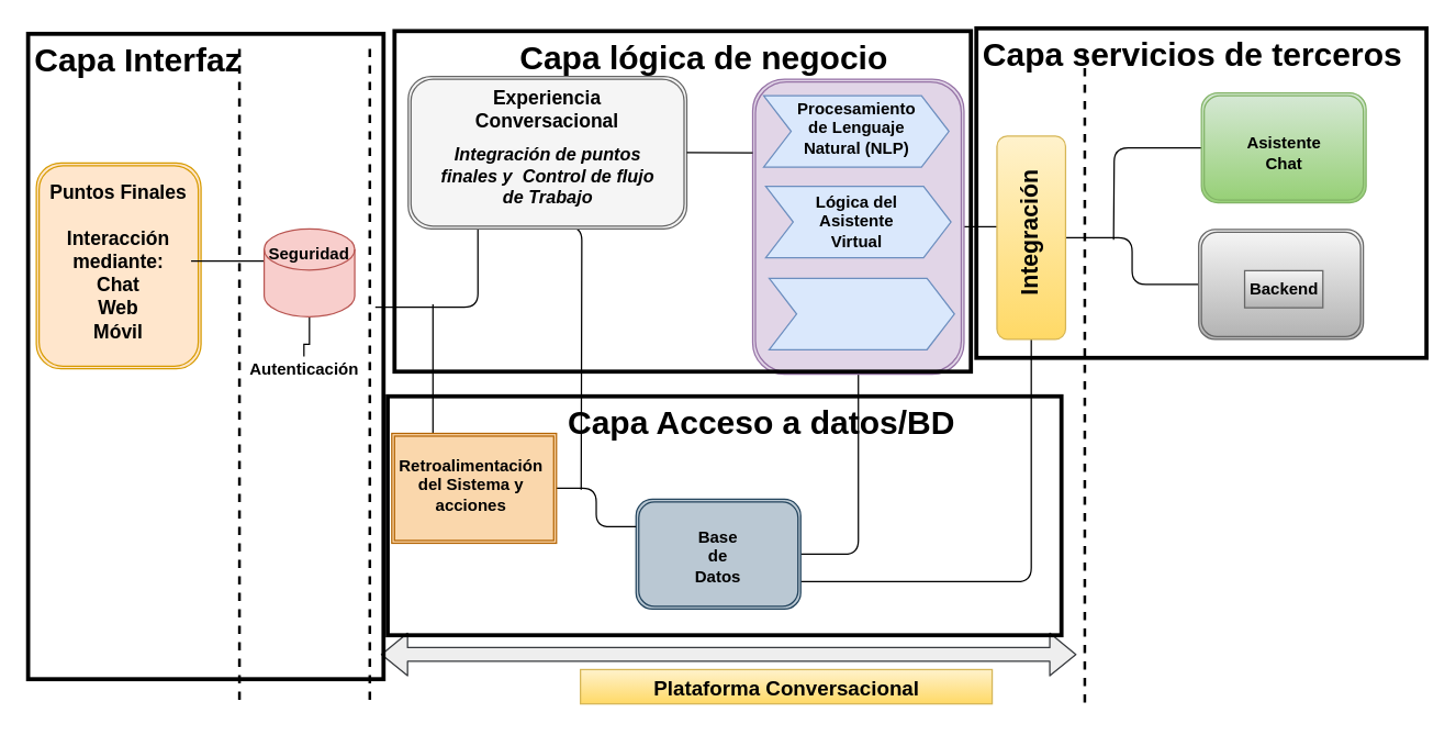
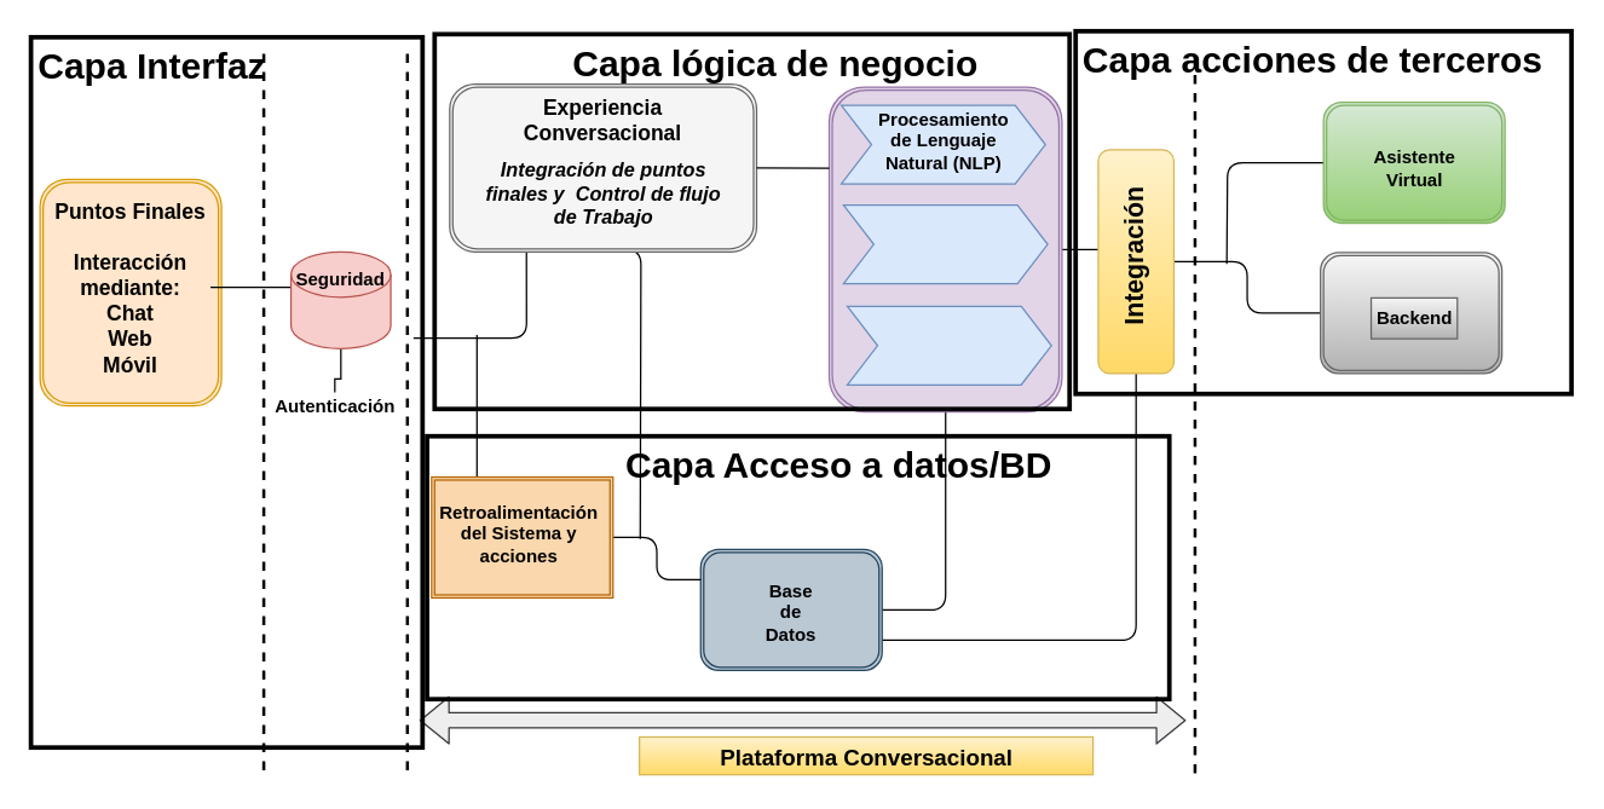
- <mxCell id="47" value="&lt;h1&gt;Capa servicios de terceros&lt;/h1&gt;" style="text;html=1;fillColor=none;spacing=5;spacingTop=-20;whiteSpace=wrap;overflow=hidden;rounded=0;strokeColor=#000000;strokeWidth=3;" parent="1" vertex="1"><mxGeometry x="711" y="20" width="328" height="240" as="geometry" /></mxCell>
+ <mxCell id="47" value="&lt;h1&gt;Capa acciones de terceros&lt;/h1&gt;" style="text;html=1;fillColor=none;spacing=5;spacingTop=-20;whiteSpace=wrap;overflow=hidden;rounded=0;strokeColor=#000000;strokeWidth=3;" parent="1" vertex="1"><mxGeometry x="711" y="20" width="328" height="240" as="geometry" /></mxCell>
- <mxCell id="35" value="&lt;b&gt;Asistente Chat&lt;/b&gt;" style="text;html=1;fillColor=none;align=center;verticalAlign=middle;whiteSpace=wrap;rounded=0;" parent="1" vertex="1"><mxGeometry x="906.5" y="97" width="57" height="27" as="geometry" /></mxCell>
+ <mxCell id="35" value="&lt;b&gt;Asistente Virtual&lt;/b&gt;" style="text;html=1;fillColor=none;align=center;verticalAlign=middle;whiteSpace=wrap;rounded=0;" parent="1" vertex="1"><mxGeometry x="906.5" y="97" width="57" height="27" as="geometry" /></mxCell>
- <mxCell id="22" value="&lt;b&gt;Lógica del Asistente Virtual&lt;/b&gt;" style="text;html=1;strokeColor=none;align=center;verticalAlign=middle;whiteSpace=wrap;rounded=0;" parent="1" vertex="1"><mxGeometry x="592.5" y="151" width="62" height="20" as="geometry" /></mxCell>
